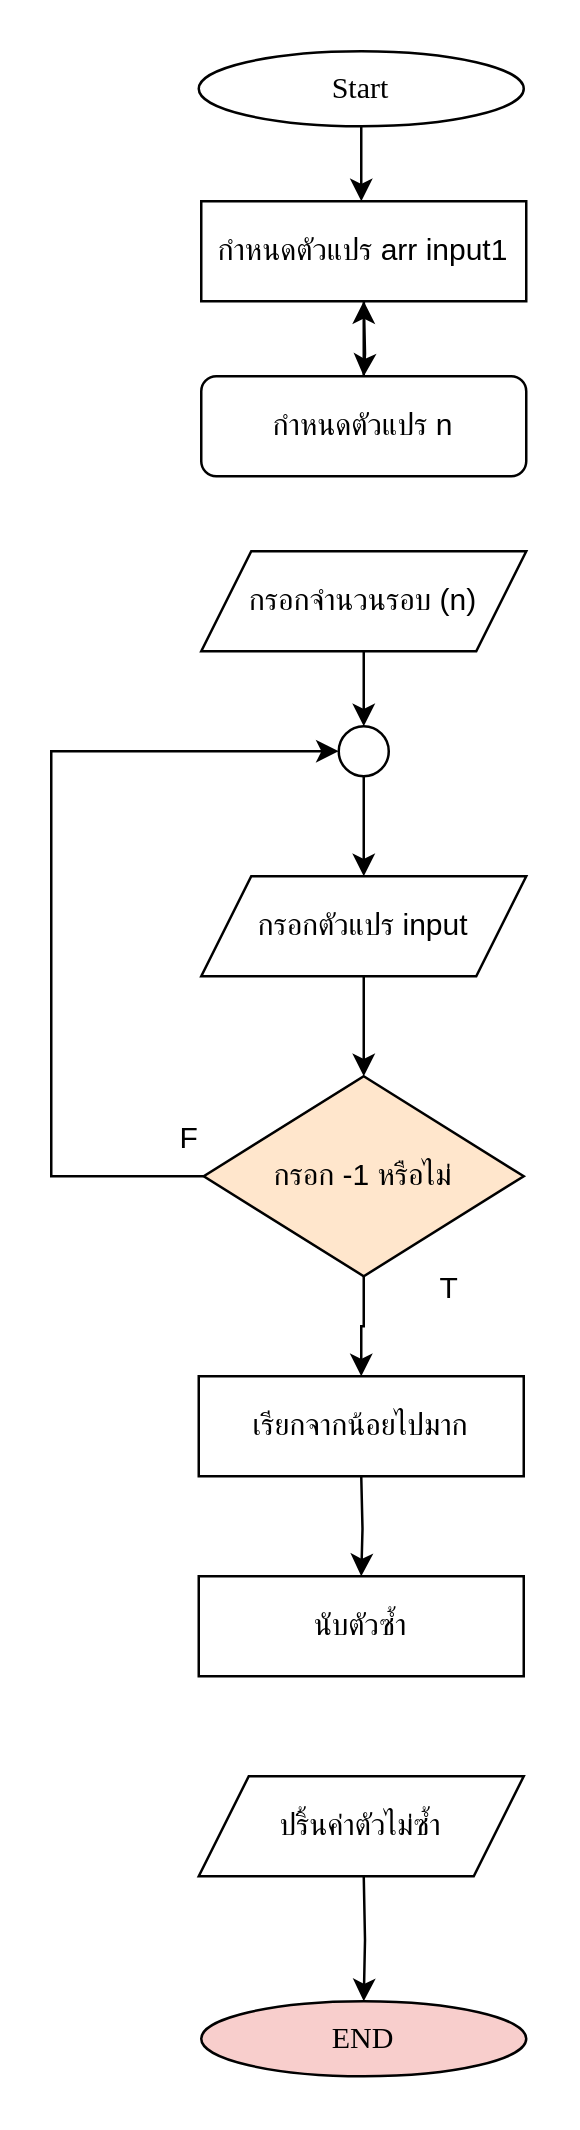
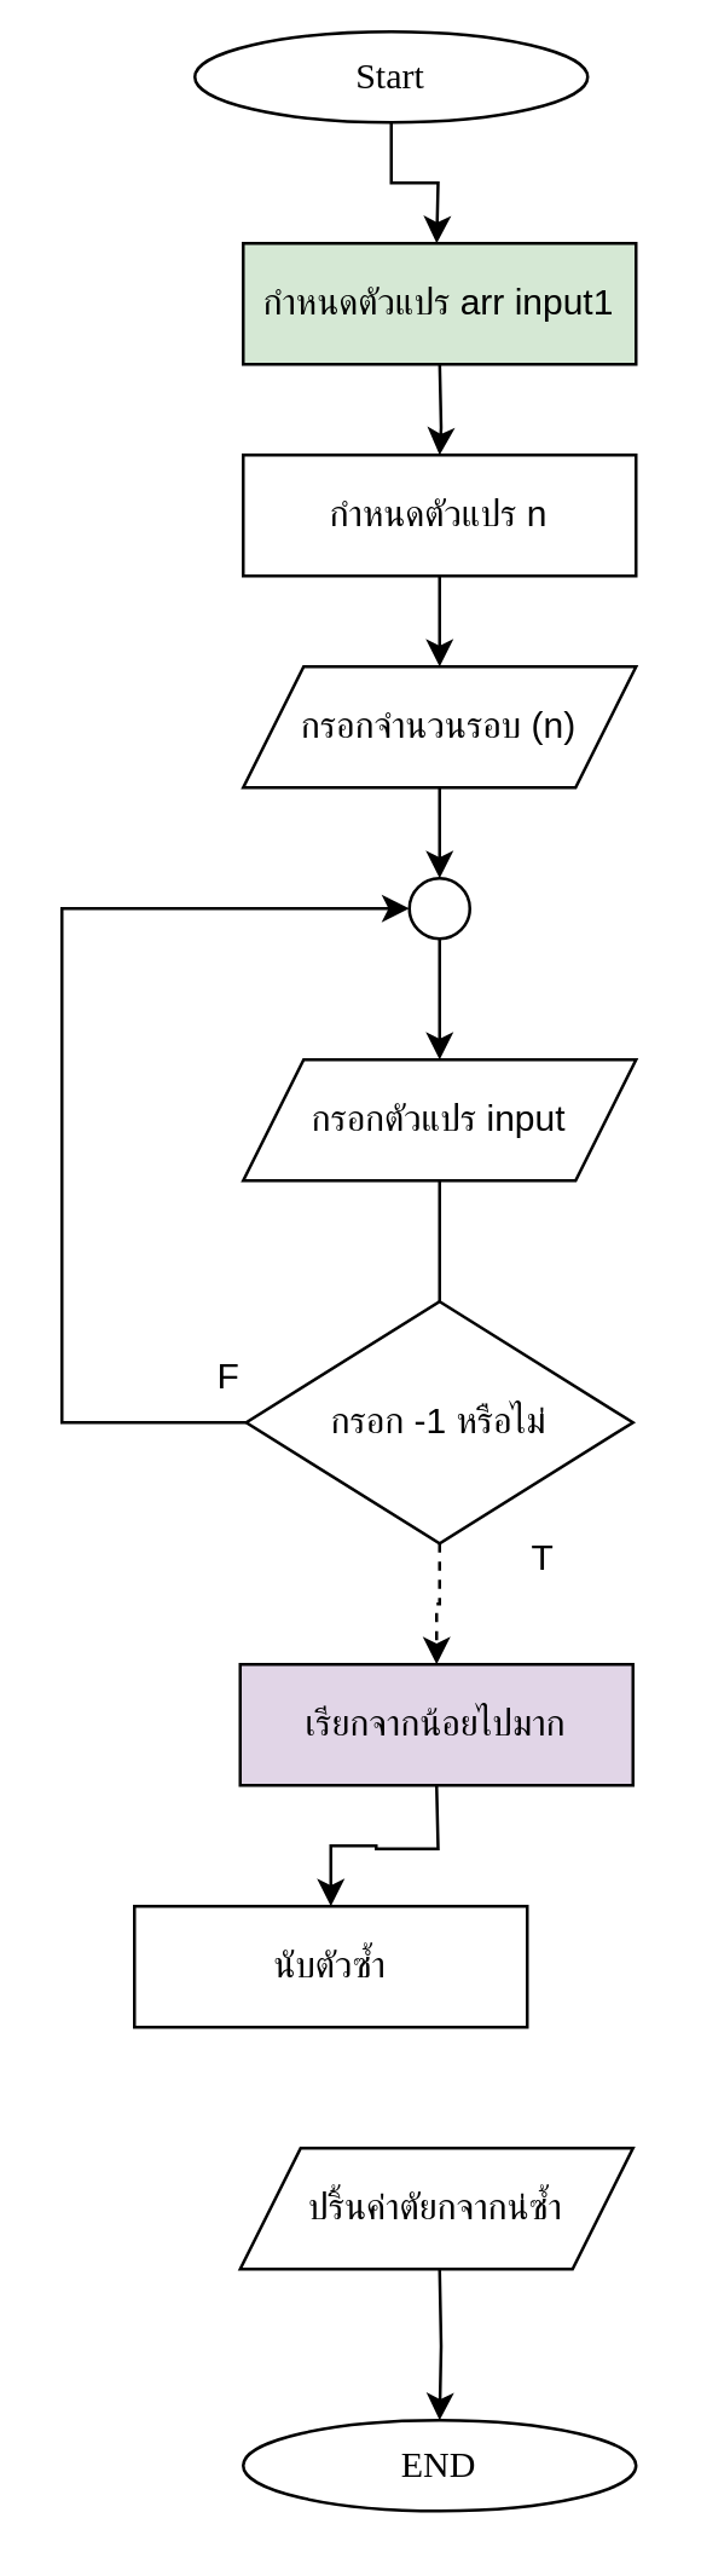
- <mxCell id="3" value="&lt;font data-font-src=&quot;https://fonts.googleapis.com/css?family=Sarabun&quot; face=&quot;Sarabun&quot;&gt;Start&lt;/font&gt;" style="ellipse;whiteSpace=wrap;html=1;" vertex="1" parent="1"><mxGeometry x="79" y="20" width="130" height="30" as="geometry" /></mxCell>
+ <mxCell id="3" value="&lt;font data-font-src=&quot;https://fonts.googleapis.com/css?family=Sarabun&quot; face=&quot;Sarabun&quot;&gt;Start&lt;/font&gt;" style="ellipse;whiteSpace=wrap;html=1;" vertex="1" parent="1"><mxGeometry x="64" y="10" width="130" height="30" as="geometry" /></mxCell>
- <mxCell id="19" value="กำหนดตัวแปร arr input1" style="rounded=0;whiteSpace=wrap;html=1;" vertex="1" parent="1"><mxGeometry x="80" y="80" width="130" height="40" as="geometry" /></mxCell>
+ <mxCell id="19" value="กำหนดตัวแปร arr input1" style="rounded=0;whiteSpace=wrap;html=1;fillColor=#d5e8d4;" vertex="1" parent="1"><mxGeometry x="80" y="80" width="130" height="40" as="geometry" /></mxCell>
- <mxCell id="5" value="" style="edgeStyle=orthogonalEdgeStyle;rounded=0;orthogonalLoop=1;jettySize=auto;html=1;" edge="1" parent="1" source="6" target="19"><mxGeometry relative="1" as="geometry"><mxPoint x="145" y="230" as="targetPoint" /></mxGeometry></mxCell>
+ <mxCell id="5" value="" style="edgeStyle=orthogonalEdgeStyle;rounded=0;orthogonalLoop=1;jettySize=auto;html=1;entryX=0.5;entryY=0;entryDx=0;entryDy=0;" edge="1" parent="1" source="6" target="21"><mxGeometry relative="1" as="geometry"><mxPoint x="145" y="230" as="targetPoint" /></mxGeometry></mxCell>
- <mxCell id="6" value="กำหนดตัวแปร n" style="whiteSpace=wrap;html=1;rounded=1;" vertex="1" parent="1"><mxGeometry x="80" y="150" width="130" height="40" as="geometry" /></mxCell>
+ <mxCell id="6" value="กำหนดตัวแปร n" style="rounded=0;whiteSpace=wrap;html=1;" vertex="1" parent="1"><mxGeometry x="80" y="150" width="130" height="40" as="geometry" /></mxCell>
- <mxCell id="7" value="" style="edgeStyle=orthogonalEdgeStyle;rounded=0;orthogonalLoop=1;jettySize=auto;html=1;" edge="1" parent="1" source="8" target="13"><mxGeometry relative="1" as="geometry" /></mxCell>
+ <mxCell id="7" value="" style="edgeStyle=orthogonalEdgeStyle;rounded=0;orthogonalLoop=1;jettySize=auto;html=1;endArrow=none;" edge="1" parent="1" source="8" target="13"><mxGeometry relative="1" as="geometry" /></mxCell>
- <mxCell id="13" value="กรอก -1 หรือไม่" style="rhombus;whiteSpace=wrap;html=1;fillColor=#ffe6cc;" vertex="1" parent="1"><mxGeometry x="81" y="430" width="128" height="80" as="geometry" /></mxCell>
+ <mxCell id="13" value="กรอก -1 หรือไม่" style="rhombus;whiteSpace=wrap;html=1;" vertex="1" parent="1"><mxGeometry x="81" y="430" width="128" height="80" as="geometry" /></mxCell>
- <mxCell id="12" value="" style="edgeStyle=orthogonalEdgeStyle;rounded=0;orthogonalLoop=1;jettySize=auto;html=1;" edge="1" parent="1" source="13" target="24"><mxGeometry relative="1" as="geometry" /></mxCell>
+ <mxCell id="12" value="" style="edgeStyle=orthogonalEdgeStyle;rounded=0;orthogonalLoop=1;jettySize=auto;html=1;dashed=1;" edge="1" parent="1" source="13" target="24"><mxGeometry relative="1" as="geometry" /></mxCell>
- <mxCell id="24" value="เรียกจากน้อยไปมาก" style="rounded=0;whiteSpace=wrap;html=1;" vertex="1" parent="1"><mxGeometry x="79" y="550" width="130" height="40" as="geometry" /></mxCell>
+ <mxCell id="24" value="เรียกจากน้อยไปมาก" style="rounded=0;whiteSpace=wrap;html=1;fillColor=#e1d5e7;" vertex="1" parent="1"><mxGeometry x="79" y="550" width="130" height="40" as="geometry" /></mxCell>
- <mxCell id="22" value="นับตัวซ้ำ" style="rounded=0;whiteSpace=wrap;html=1;" vertex="1" parent="1"><mxGeometry x="79" y="630" width="130" height="40" as="geometry" /></mxCell>
+ <mxCell id="22" value="นับตัวซ้ำ" style="rounded=0;whiteSpace=wrap;html=1;" vertex="1" parent="1"><mxGeometry x="44" y="630" width="130" height="40" as="geometry" /></mxCell>
- <mxCell id="23" value="ปริ้นค่าตัวไม่ซ้ำ" style="rounded=0;whiteSpace=wrap;html=1;shape=parallelogram;perimeter=parallelogramPerimeter;fixedSize=1;" vertex="1" parent="1"><mxGeometry x="79" y="710" width="130" height="40" as="geometry" /></mxCell>
+ <mxCell id="23" value="ปริ้นค่าตัยกจากน่ซ้ำ" style="rounded=0;whiteSpace=wrap;html=1;shape=parallelogram;perimeter=parallelogramPerimeter;fixedSize=1;" vertex="1" parent="1"><mxGeometry x="79" y="710" width="130" height="40" as="geometry" /></mxCell>
- <mxCell id="16" value="&lt;font face=&quot;Sarabun&quot;&gt;END&lt;/font&gt;" style="ellipse;whiteSpace=wrap;html=1;fillColor=#f8cecc;" vertex="1" parent="1"><mxGeometry x="80" y="800" width="130" height="30" as="geometry" /></mxCell>
+ <mxCell id="16" value="&lt;font face=&quot;Sarabun&quot;&gt;END&lt;/font&gt;" style="ellipse;whiteSpace=wrap;html=1;" vertex="1" parent="1"><mxGeometry x="80" y="800" width="130" height="30" as="geometry" /></mxCell>
